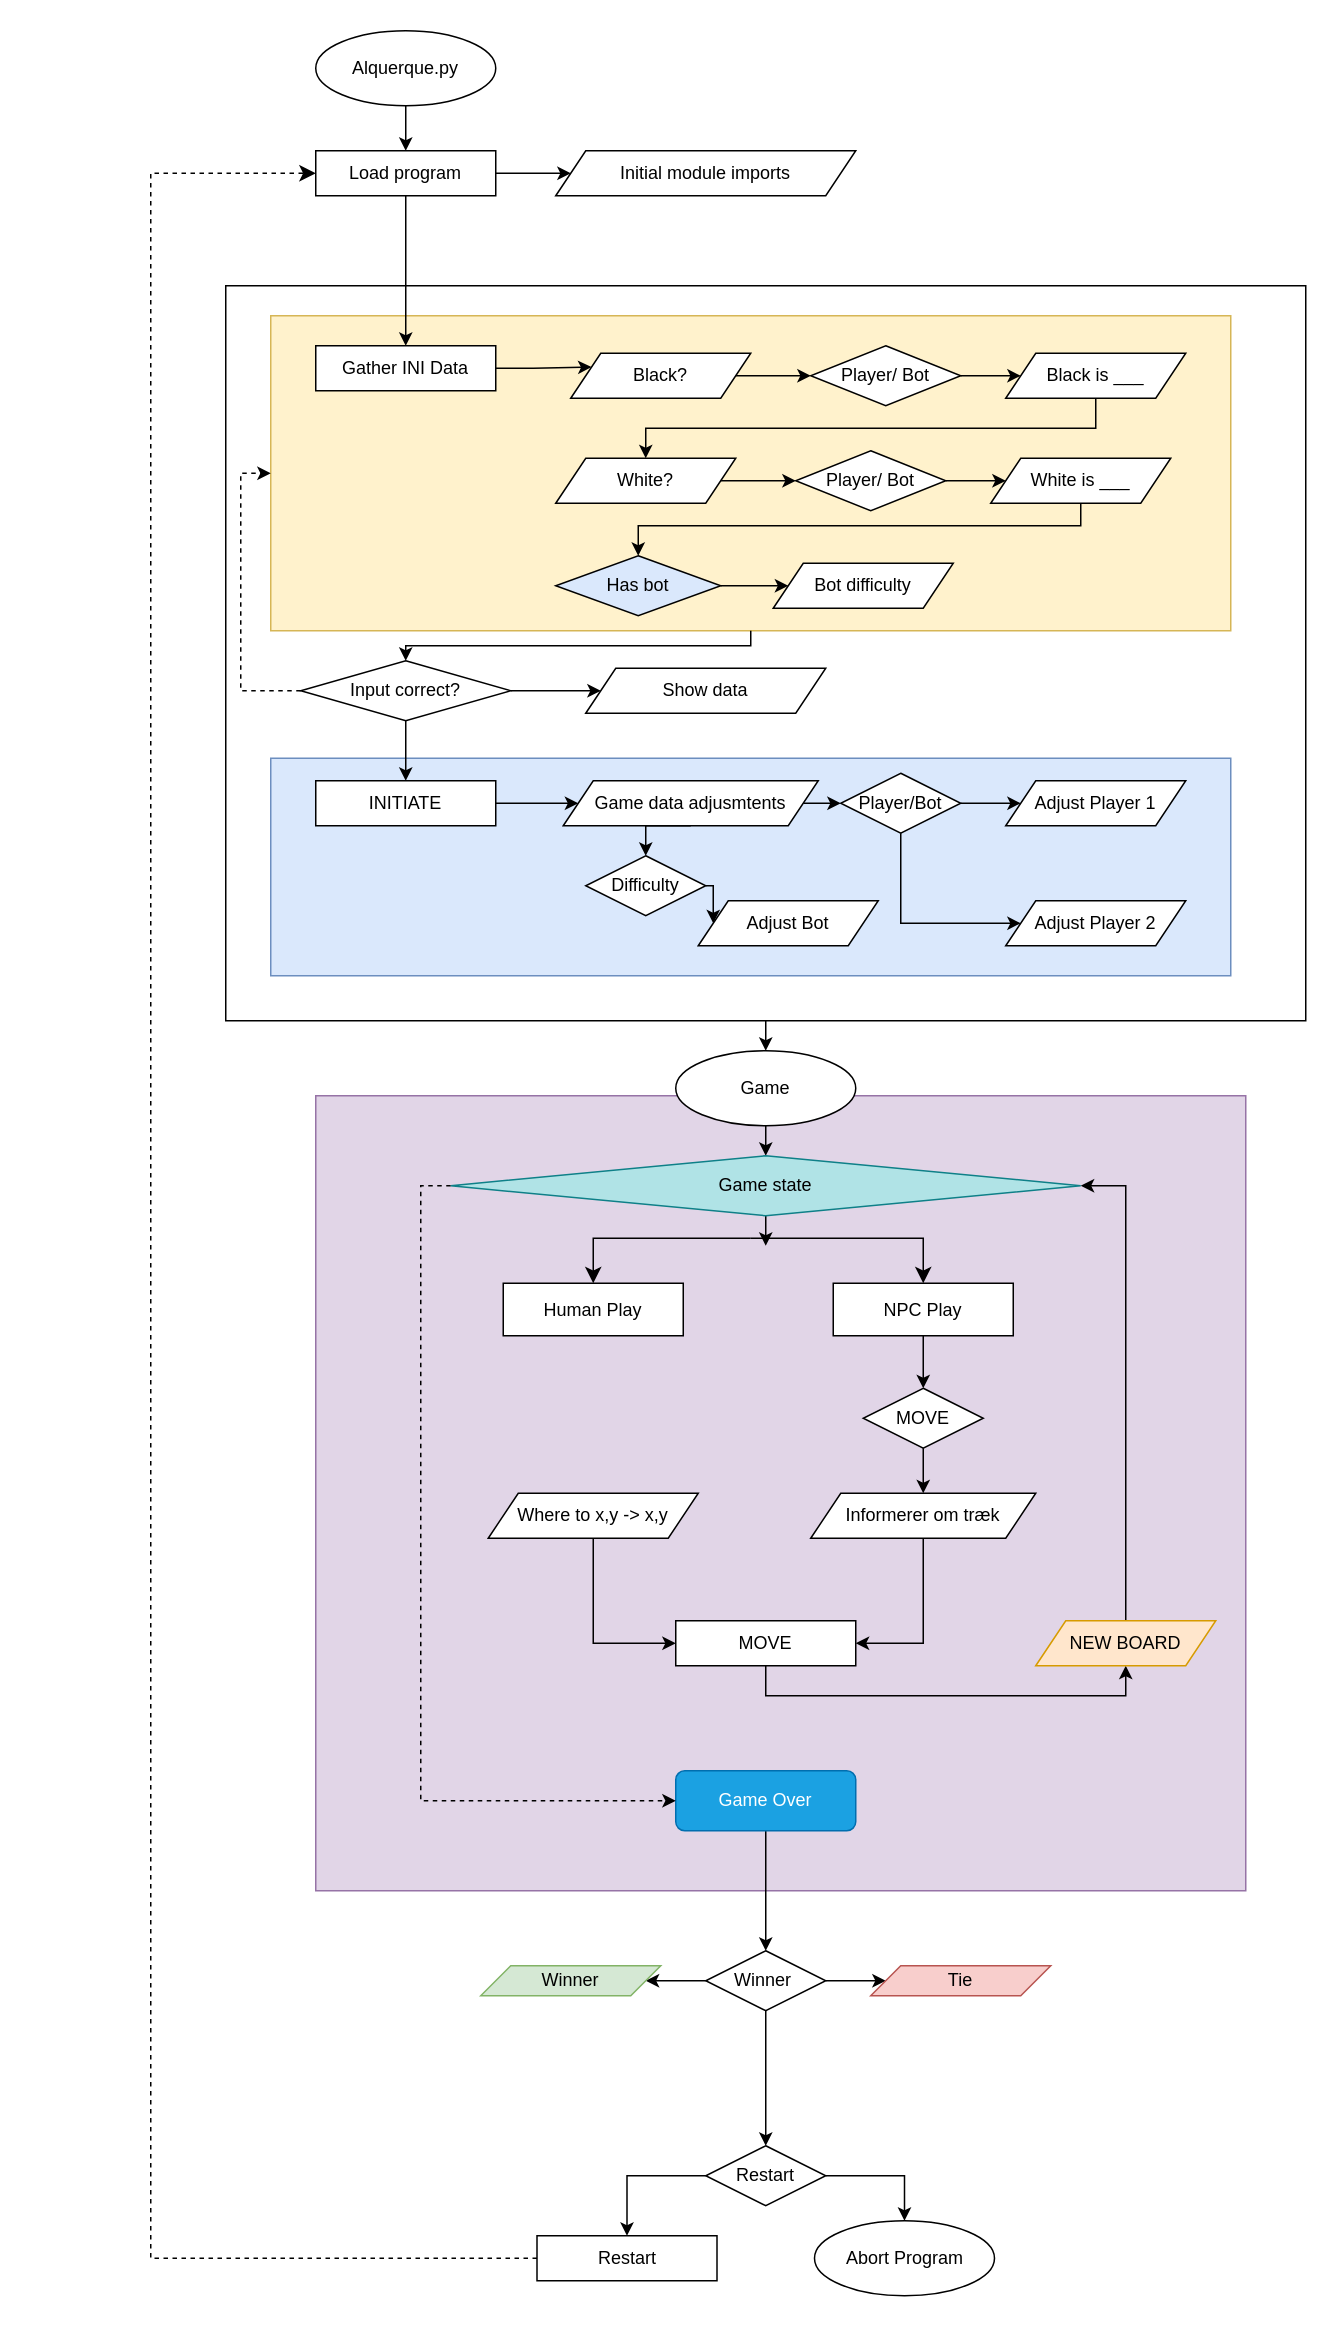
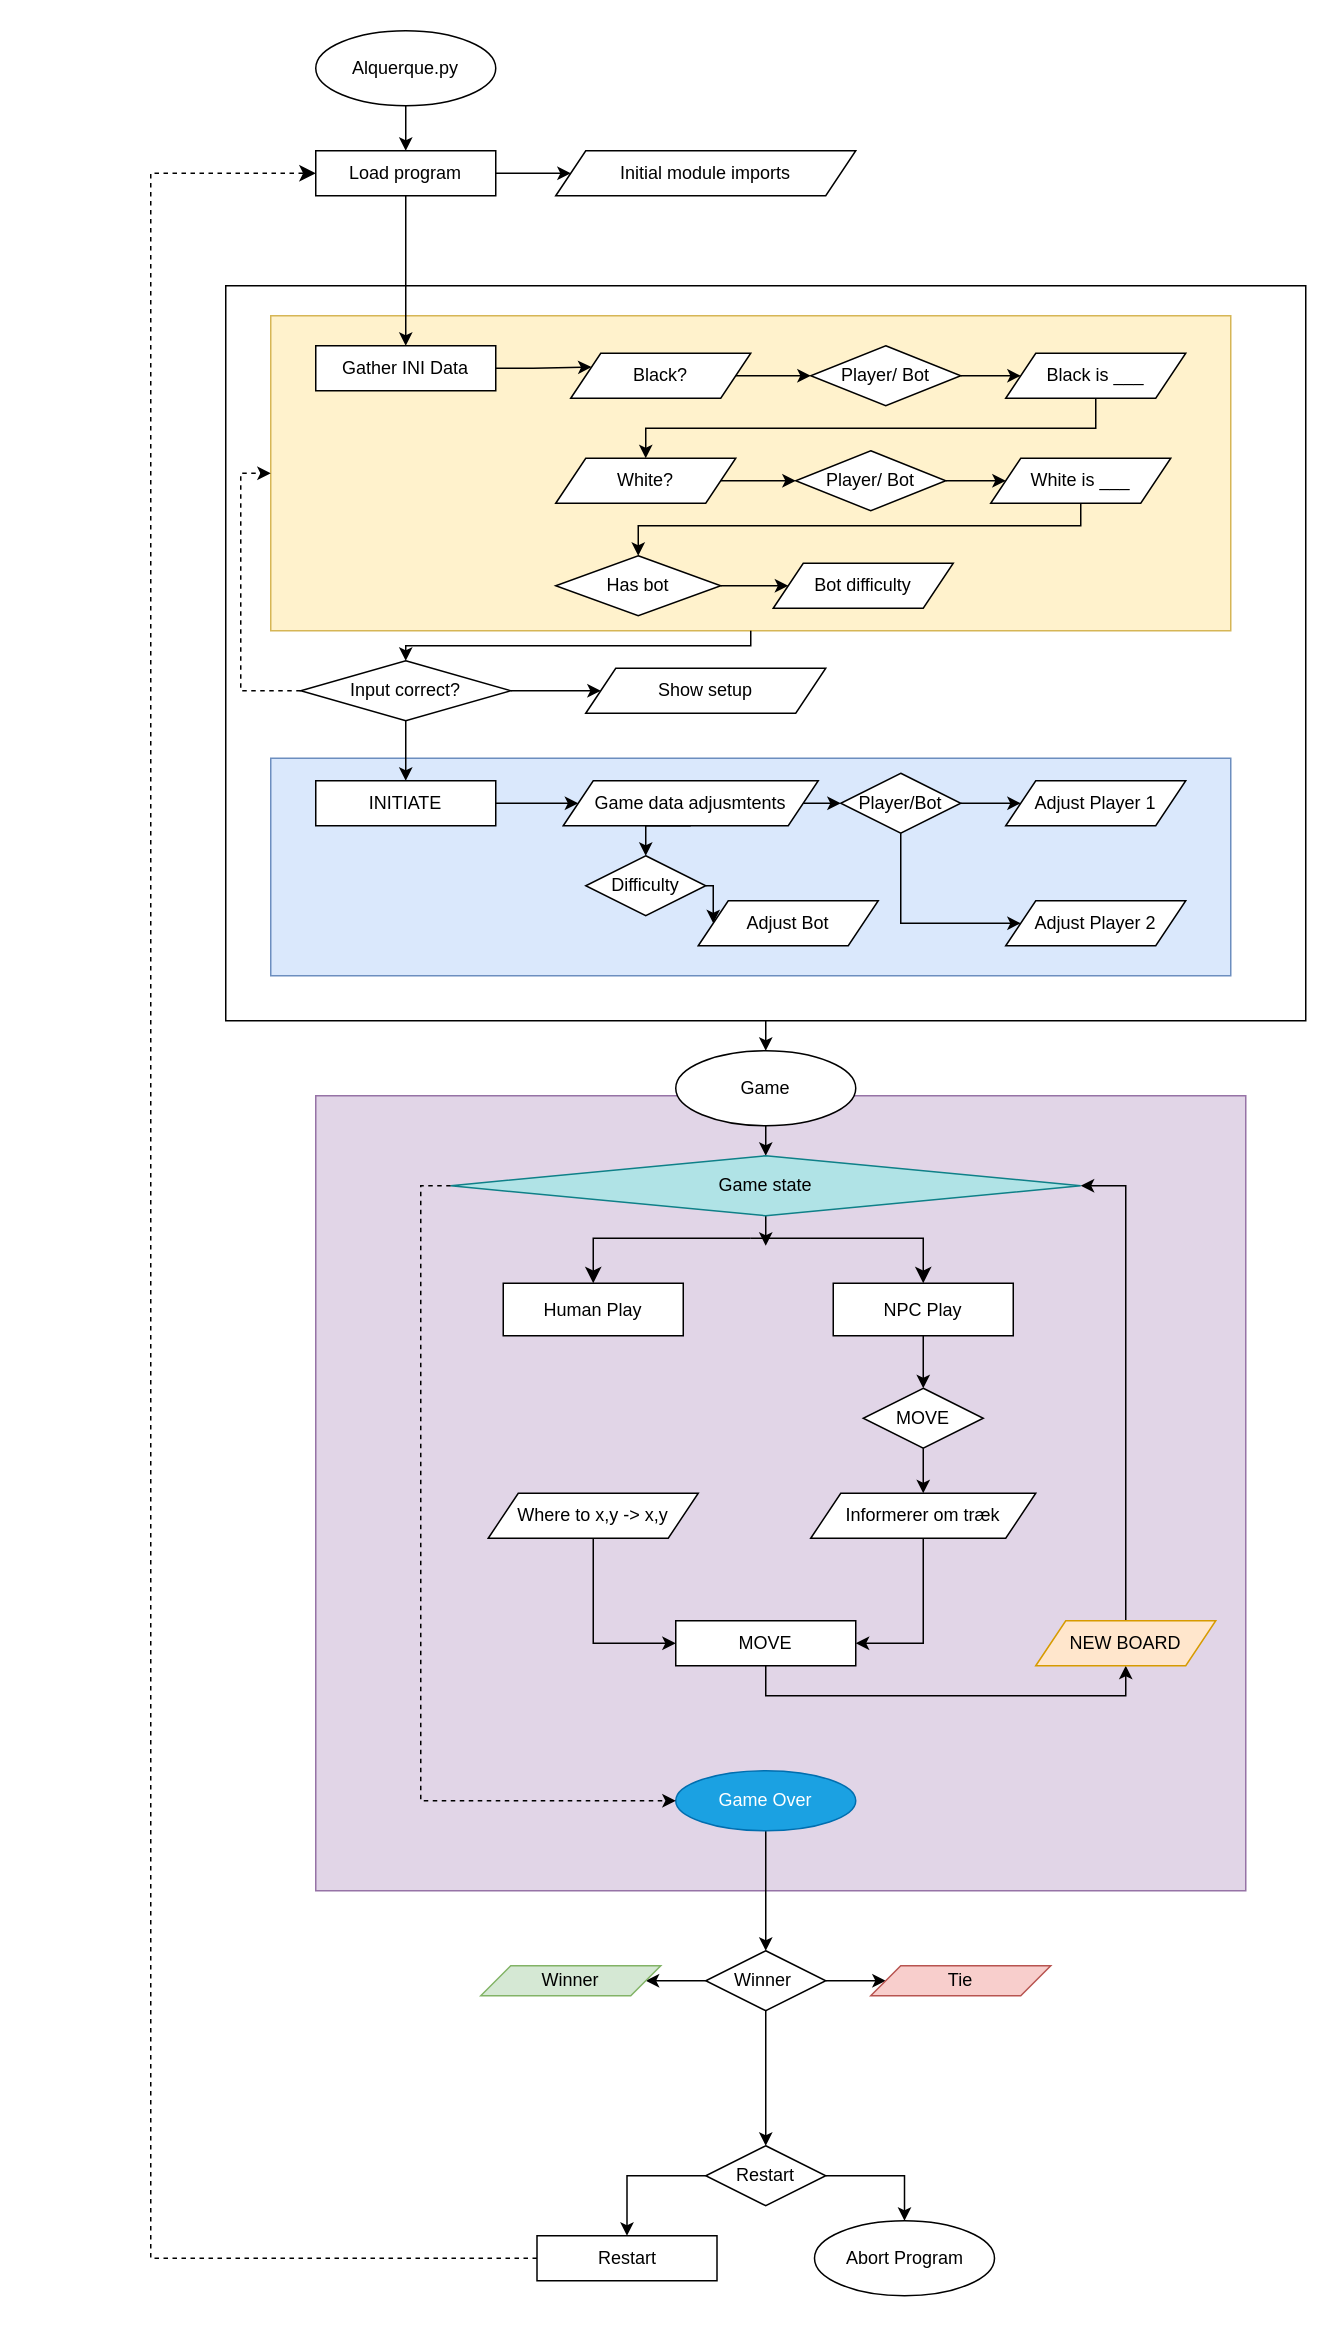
- <mxCell id="74" value="Has bot" style="rhombus;whiteSpace=wrap;html=1;fillColor=#dae8fc;" parent="1" vertex="1"><mxGeometry x="370" y="370" width="110" height="40" as="geometry" /></mxCell>
+ <mxCell id="74" value="Has bot" style="rhombus;whiteSpace=wrap;html=1;" parent="1" vertex="1"><mxGeometry x="370" y="370" width="110" height="40" as="geometry" /></mxCell>
- <mxCell id="75" value="Show data" style="shape=parallelogram;perimeter=parallelogramPerimeter;whiteSpace=wrap;html=1;fixedSize=1;" parent="1" vertex="1"><mxGeometry x="390" y="445" width="160" height="30" as="geometry" /></mxCell>
+ <mxCell id="75" value="Show setup" style="shape=parallelogram;perimeter=parallelogramPerimeter;whiteSpace=wrap;html=1;fixedSize=1;" parent="1" vertex="1"><mxGeometry x="390" y="445" width="160" height="30" as="geometry" /></mxCell>
- <mxCell id="38" value="Game Over" style="whiteSpace=wrap;html=1;fillColor=#1ba1e2;strokeColor=#006EAF;fontColor=#ffffff;rounded=1;" parent="1" vertex="1"><mxGeometry x="450" y="1180" width="120" height="40" as="geometry" /></mxCell>
+ <mxCell id="38" value="Game Over" style="ellipse;whiteSpace=wrap;html=1;fillColor=#1ba1e2;strokeColor=#006EAF;fontColor=#ffffff;" parent="1" vertex="1"><mxGeometry x="450" y="1180" width="120" height="40" as="geometry" /></mxCell>
